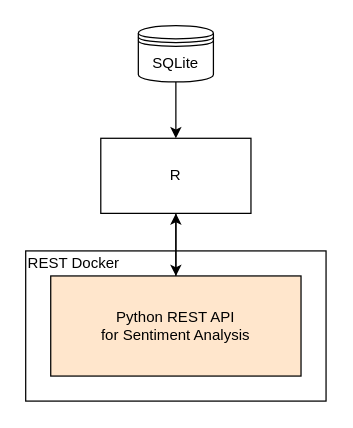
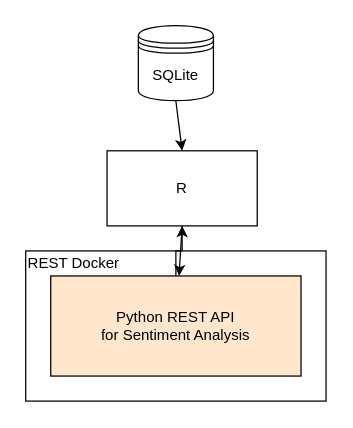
- <mxCell id="9" value="SQLite" style="shape=datastore;whiteSpace=wrap;html=1;fontSize=12;" parent="1" vertex="1"><mxGeometry x="110" y="20" width="60" height="45" as="geometry" /></mxCell>
+ <mxCell id="9" value="SQLite" style="shape=datastore;whiteSpace=wrap;html=1;fontSize=12;" parent="1" vertex="1"><mxGeometry x="110" y="20" width="60" height="60" as="geometry" /></mxCell>
- <mxCell id="7" value="R" style="rounded=0;whiteSpace=wrap;html=1;" parent="1" vertex="1"><mxGeometry x="80" y="110" width="120" height="60" as="geometry" /></mxCell>
+ <mxCell id="7" value="R" style="rounded=0;whiteSpace=wrap;html=1;" parent="1" vertex="1"><mxGeometry x="85" y="120" width="120" height="60" as="geometry" /></mxCell>
